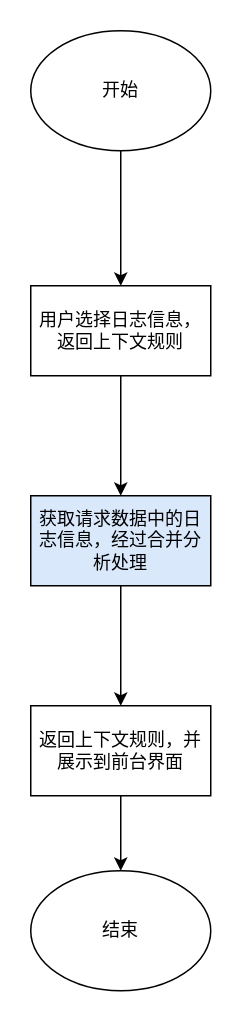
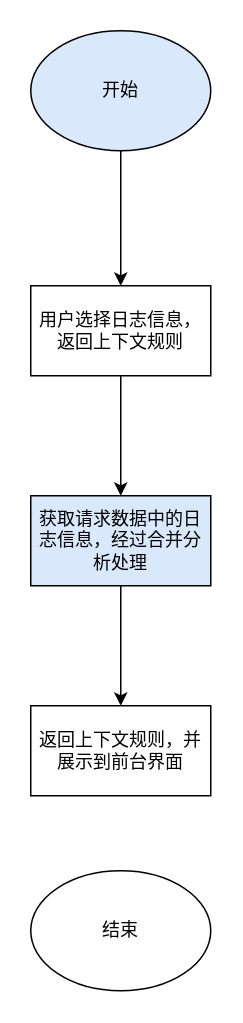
- <mxCell id="3" value="开始" style="ellipse;whiteSpace=wrap;html=1;" vertex="1" parent="1"><mxGeometry x="20" y="20" width="120" height="80" as="geometry" /></mxCell>
+ <mxCell id="3" value="开始" style="ellipse;whiteSpace=wrap;html=1;fillColor=#dae8fc;" vertex="1" parent="1"><mxGeometry x="20" y="20" width="120" height="80" as="geometry" /></mxCell>
- <mxCell id="8" value="" style="edgeStyle=orthogonalEdgeStyle;rounded=0;orthogonalLoop=1;jettySize=auto;html=1;" edge="1" parent="1" source="9" target="10"><mxGeometry relative="1" as="geometry" /></mxCell>
